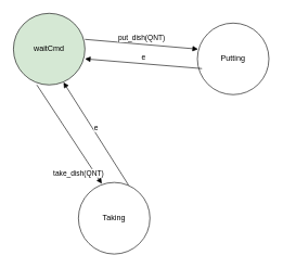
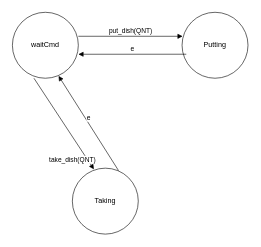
- <mxCell id="2" value="waitCmd" style="ellipse;whiteSpace=wrap;html=1;fillColor=#d5e8d4;" vertex="1" parent="1"><mxGeometry x="20" y="20" width="110" height="110" as="geometry" /></mxCell>
+ <mxCell id="2" value="waitCmd" style="ellipse;whiteSpace=wrap;html=1;" vertex="1" parent="1"><mxGeometry x="20" y="20" width="110" height="110" as="geometry" /></mxCell>
- <mxCell id="3" value="Putting" style="ellipse;whiteSpace=wrap;html=1;" vertex="1" parent="1"><mxGeometry x="303" y="35" width="110" height="110" as="geometry" /></mxCell>
+ <mxCell id="3" value="Putting" style="ellipse;whiteSpace=wrap;html=1;" vertex="1" parent="1"><mxGeometry x="303" y="20" width="110" height="110" as="geometry" /></mxCell>
